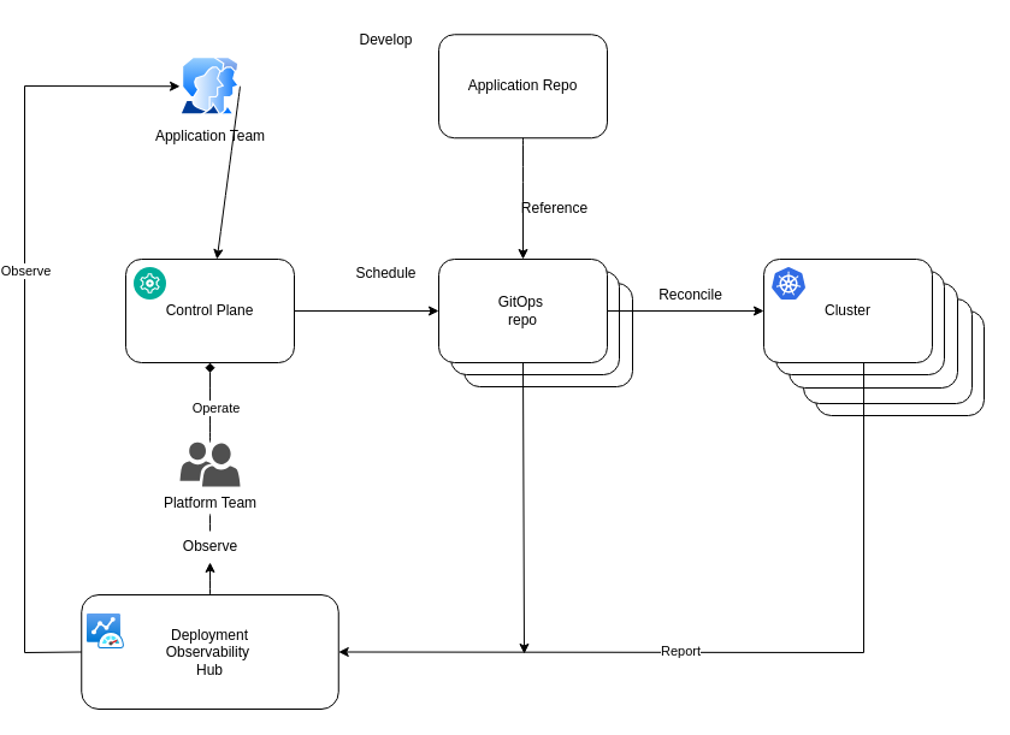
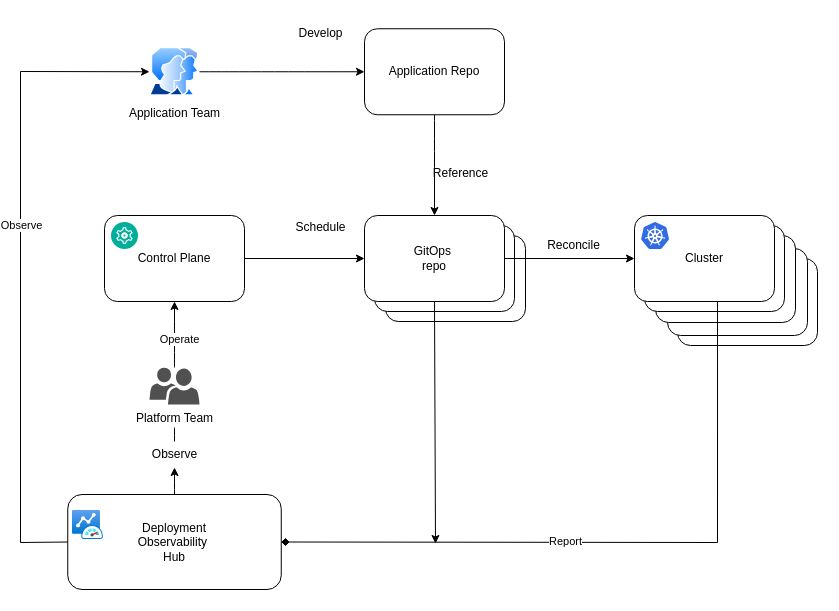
- <mxCell id="25" value="" style="endArrow=classic;html=1;curved=1;exitX=1;exitY=0.5;exitDx=0;exitDy=0;" edge="1" parent="1" source="22" target="7"><mxGeometry width="50" height="50" relative="1" as="geometry"><mxPoint x="255" y="195" as="sourcePoint" /><mxPoint x="434" y="304" as="targetPoint" /></mxGeometry></mxCell>
+ <mxCell id="25" value="" style="endArrow=classic;html=1;curved=1;exitX=1;exitY=0.5;exitDx=0;exitDy=0;entryX=0;entryY=0.5;entryDx=0;entryDy=0;" edge="1" parent="1" source="22" target="24"><mxGeometry width="50" height="50" relative="1" as="geometry"><mxPoint x="255" y="195" as="sourcePoint" /><mxPoint x="434" y="304" as="targetPoint" /></mxGeometry></mxCell>
- <mxCell id="30" value="" style="endArrow=diamond;html=1;curved=1;exitX=0.5;exitY=0;exitDx=0;exitDy=0;exitPerimeter=0;" edge="1" parent="1" source="23" target="7"><mxGeometry width="50" height="50" relative="1" as="geometry"><mxPoint x="384" y="354" as="sourcePoint" /><mxPoint x="434" y="304" as="targetPoint" /></mxGeometry></mxCell>
+ <mxCell id="30" value="" style="endArrow=classic;html=1;curved=1;exitX=0.5;exitY=0;exitDx=0;exitDy=0;exitPerimeter=0;" edge="1" parent="1" source="23" target="7"><mxGeometry width="50" height="50" relative="1" as="geometry"><mxPoint x="384" y="354" as="sourcePoint" /><mxPoint x="434" y="304" as="targetPoint" /></mxGeometry></mxCell>
- <mxCell id="35" value="" style="endArrow=classic;html=1;exitX=0.593;exitY=0.996;exitDx=0;exitDy=0;exitPerimeter=0;entryX=1;entryY=0.5;entryDx=0;entryDy=0;rounded=0;" edge="1" parent="1" source="12" target="17"><mxGeometry width="50" height="50" relative="1" as="geometry"><mxPoint x="402" y="330" as="sourcePoint" /><mxPoint x="452" y="280" as="targetPoint" /><Array as="points"><mxPoint x="717" y="542" /></Array></mxGeometry></mxCell>
+ <mxCell id="35" value="" style="endArrow=diamond;html=1;exitX=0.593;exitY=0.996;exitDx=0;exitDy=0;exitPerimeter=0;entryX=1;entryY=0.5;entryDx=0;entryDy=0;rounded=0;" edge="1" parent="1" source="12" target="17"><mxGeometry width="50" height="50" relative="1" as="geometry"><mxPoint x="402" y="330" as="sourcePoint" /><mxPoint x="452" y="280" as="targetPoint" /><Array as="points"><mxPoint x="717" y="542" /></Array></mxGeometry></mxCell>
